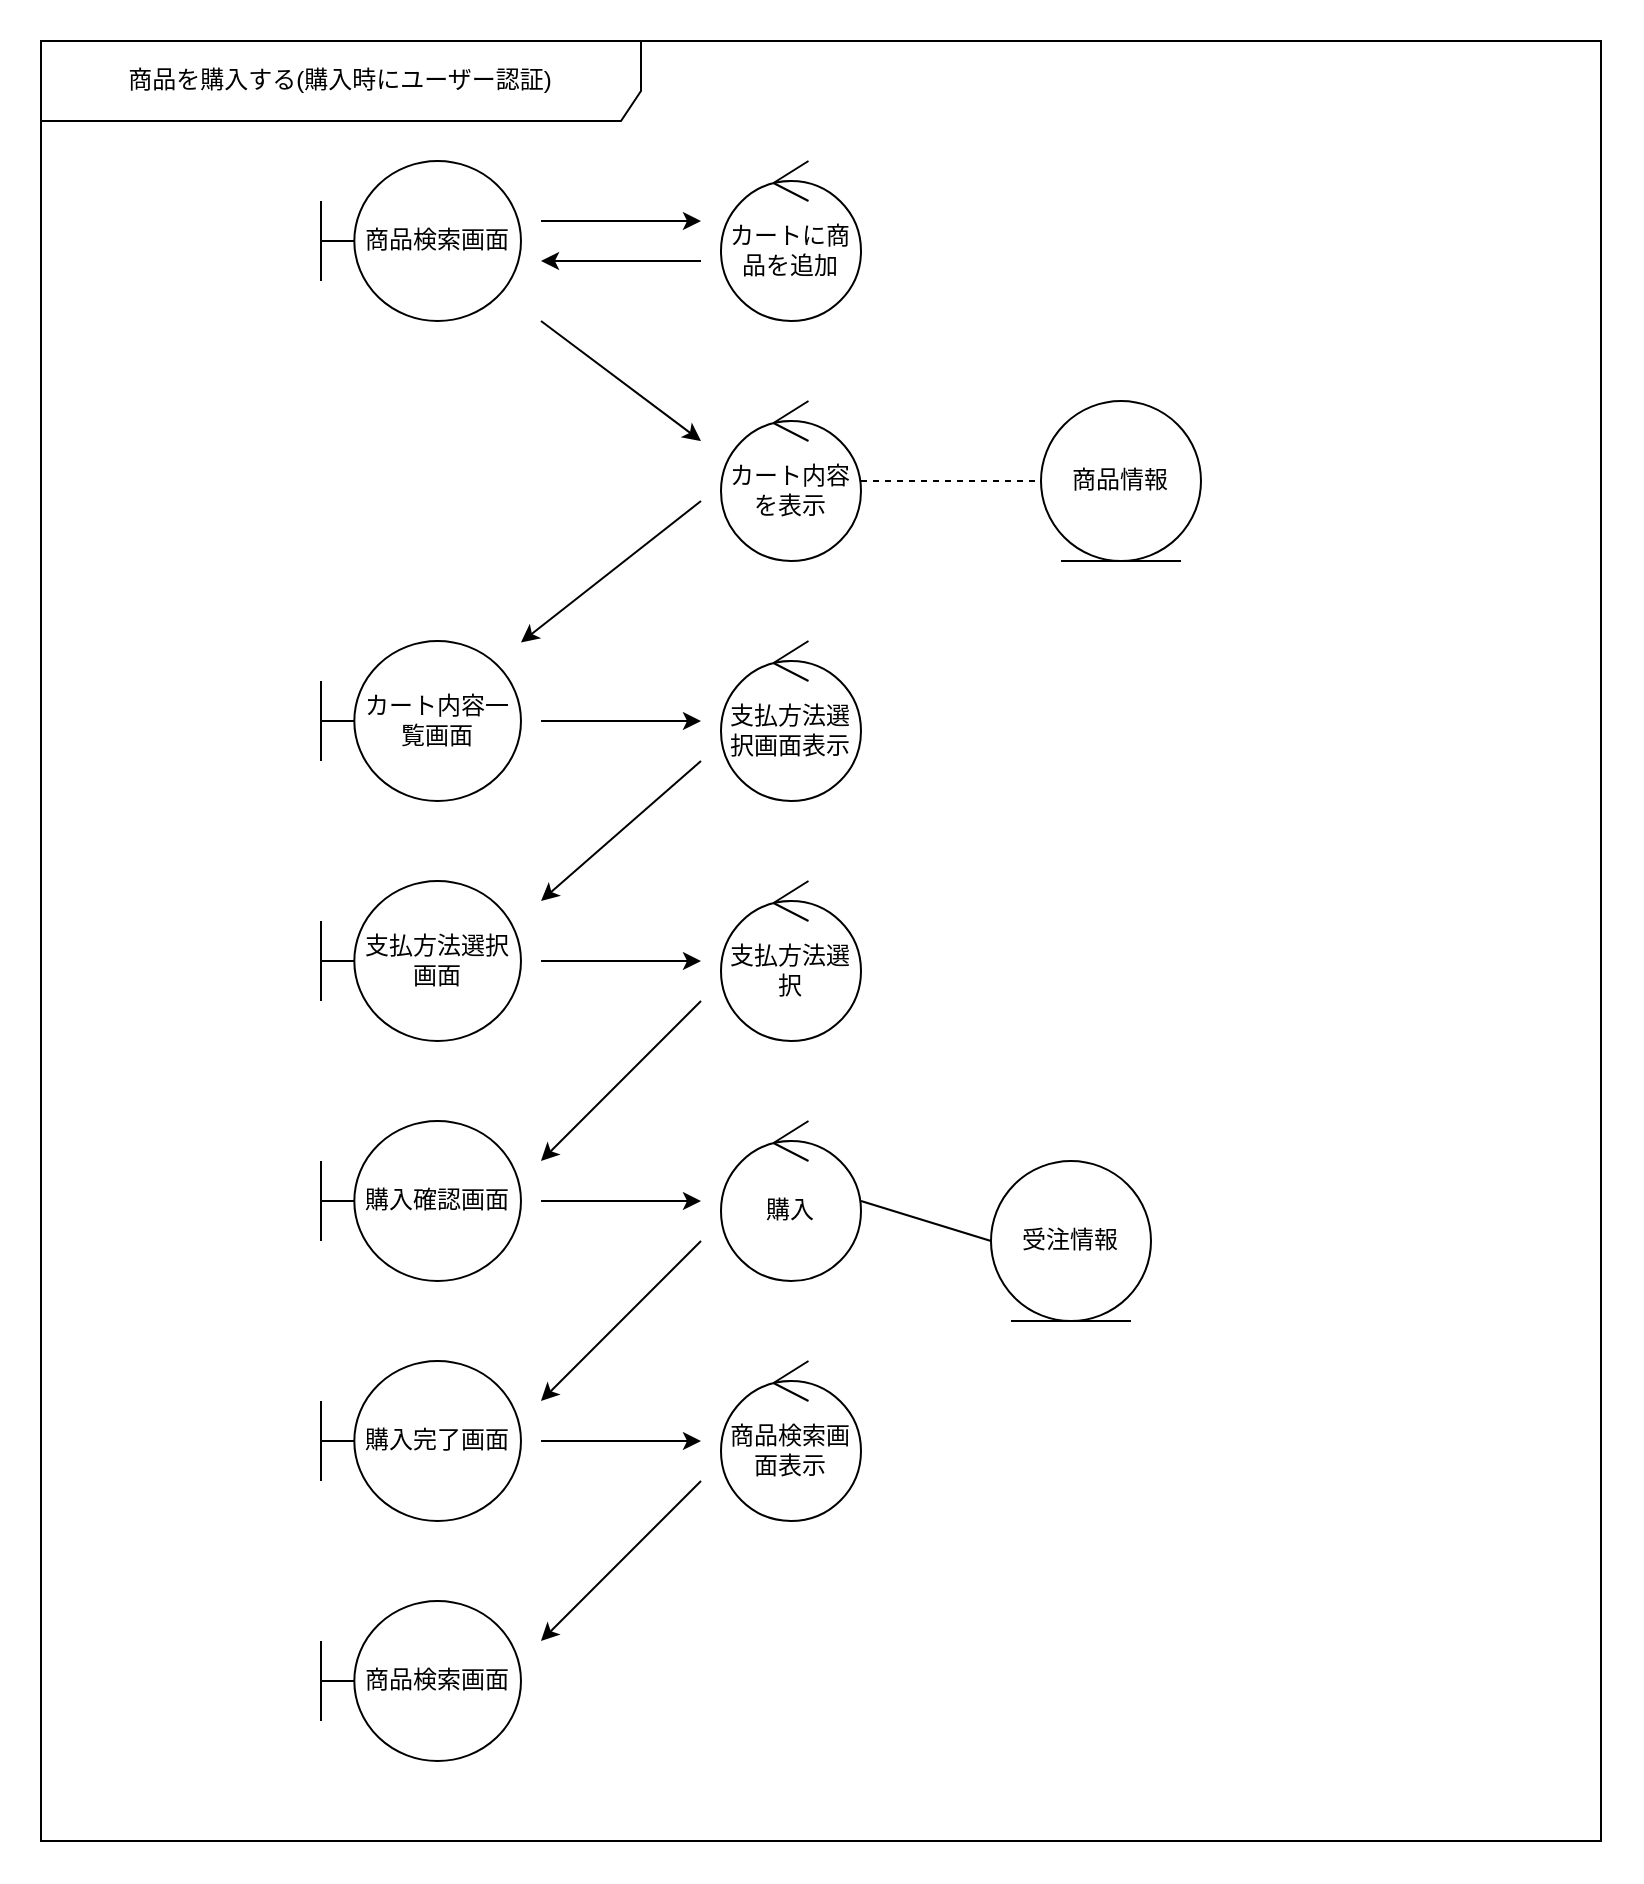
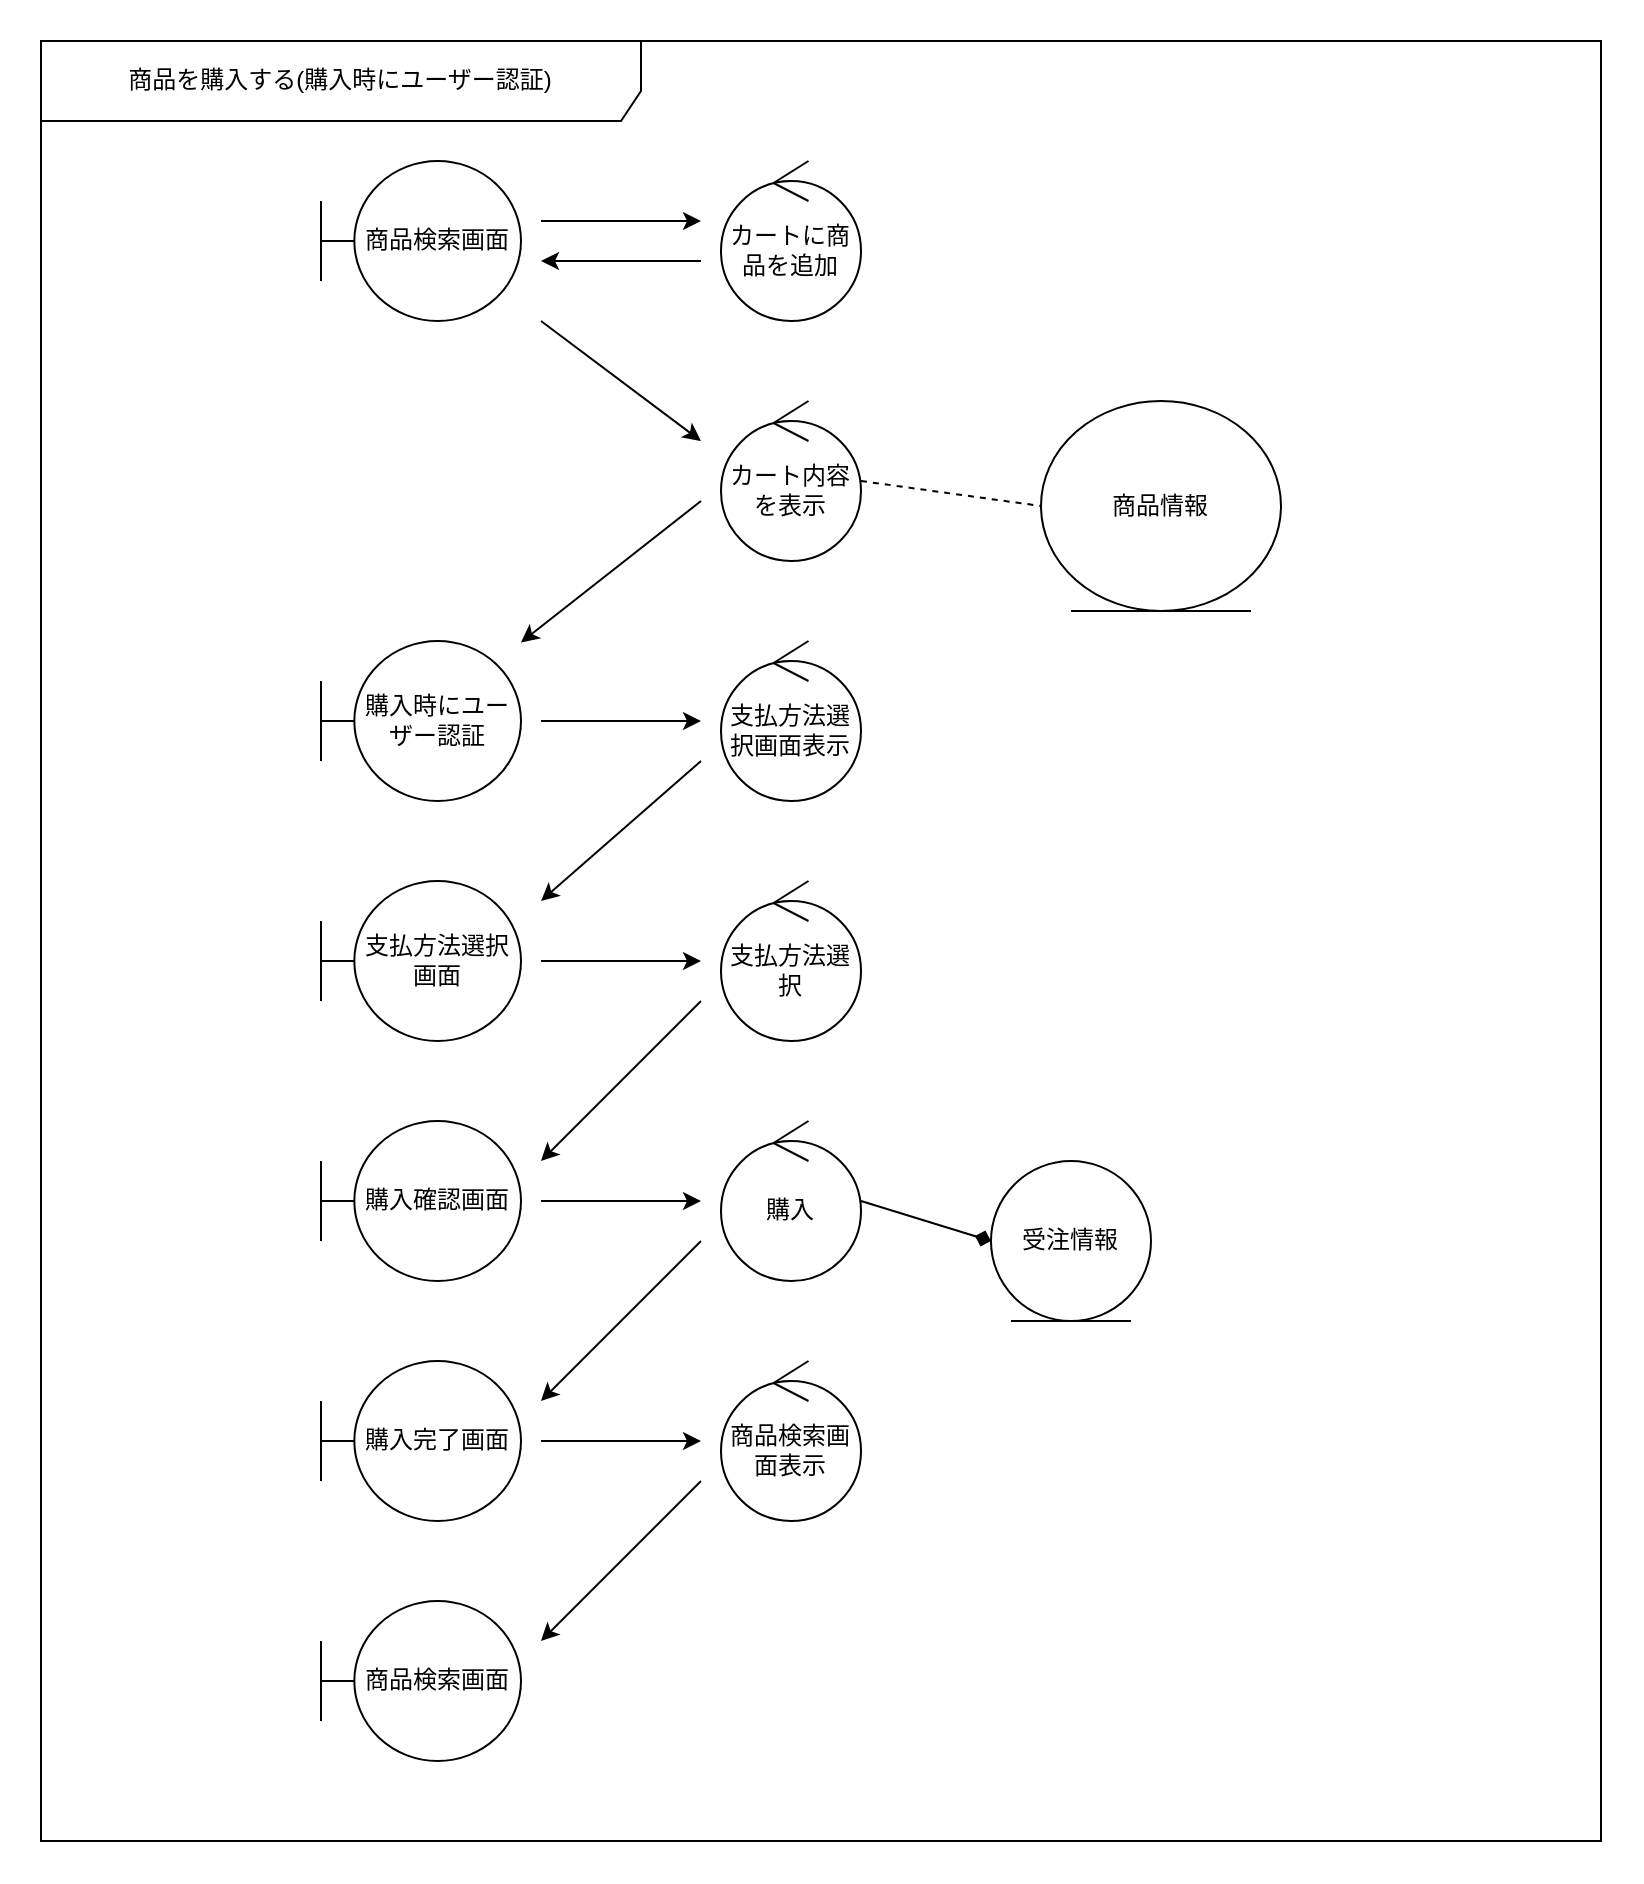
- <mxCell id="8" value="商品情報" style="ellipse;shape=umlEntity;whiteSpace=wrap;html=1;" vertex="1" parent="1"><mxGeometry x="520" y="200" width="80" height="80" as="geometry" /></mxCell>
+ <mxCell id="8" value="商品情報" style="ellipse;shape=umlEntity;whiteSpace=wrap;html=1;" vertex="1" parent="1"><mxGeometry x="520" y="200" width="120" height="105" as="geometry" /></mxCell>
- <mxCell id="6" value="カート内容一覧画面" style="shape=umlBoundary;whiteSpace=wrap;html=1;" vertex="1" parent="1"><mxGeometry x="160" y="320" width="100" height="80" as="geometry" /></mxCell>
+ <mxCell id="6" value="購入時にユーザー認証" style="shape=umlBoundary;whiteSpace=wrap;html=1;" vertex="1" parent="1"><mxGeometry x="160" y="320" width="100" height="80" as="geometry" /></mxCell>
- <mxCell id="28" value="" style="endArrow=none;html=1;exitX=1;exitY=0.5;exitDx=0;exitDy=0;exitPerimeter=0;entryX=0;entryY=0.5;entryDx=0;entryDy=0;" edge="1" parent="1" source="21" target="22"><mxGeometry width="50" height="50" relative="1" as="geometry"><mxPoint x="440" y="600" as="sourcePoint" /><mxPoint x="520" y="600" as="targetPoint" /></mxGeometry></mxCell>
+ <mxCell id="28" value="" style="endArrow=diamond;html=1;exitX=1;exitY=0.5;exitDx=0;exitDy=0;exitPerimeter=0;entryX=0;entryY=0.5;entryDx=0;entryDy=0;" edge="1" parent="1" source="21" target="22"><mxGeometry width="50" height="50" relative="1" as="geometry"><mxPoint x="440" y="600" as="sourcePoint" /><mxPoint x="520" y="600" as="targetPoint" /></mxGeometry></mxCell>
